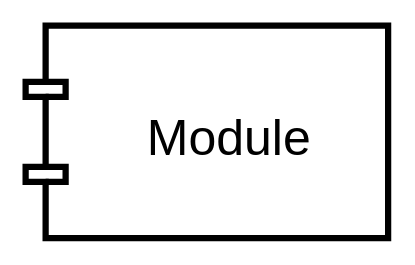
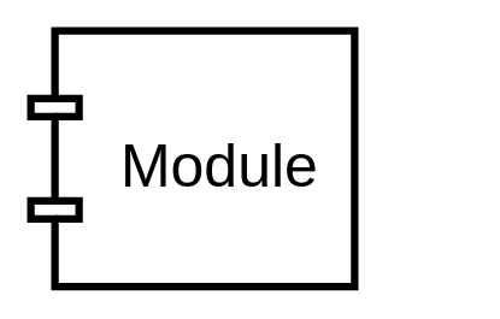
- <mxCell id="2" value="Module" style="shape=component;align=center;spacingLeft=36;fontSize=40;strokeWidth=5;" vertex="1" parent="1"><mxGeometry x="20" y="20" width="290" height="170" as="geometry" /></mxCell>
+ <mxCell id="2" value="Module" style="shape=component;align=center;spacingLeft=36;fontSize=40;strokeWidth=5;" vertex="1" parent="1"><mxGeometry x="20" y="20" width="215" height="170" as="geometry" /></mxCell>
